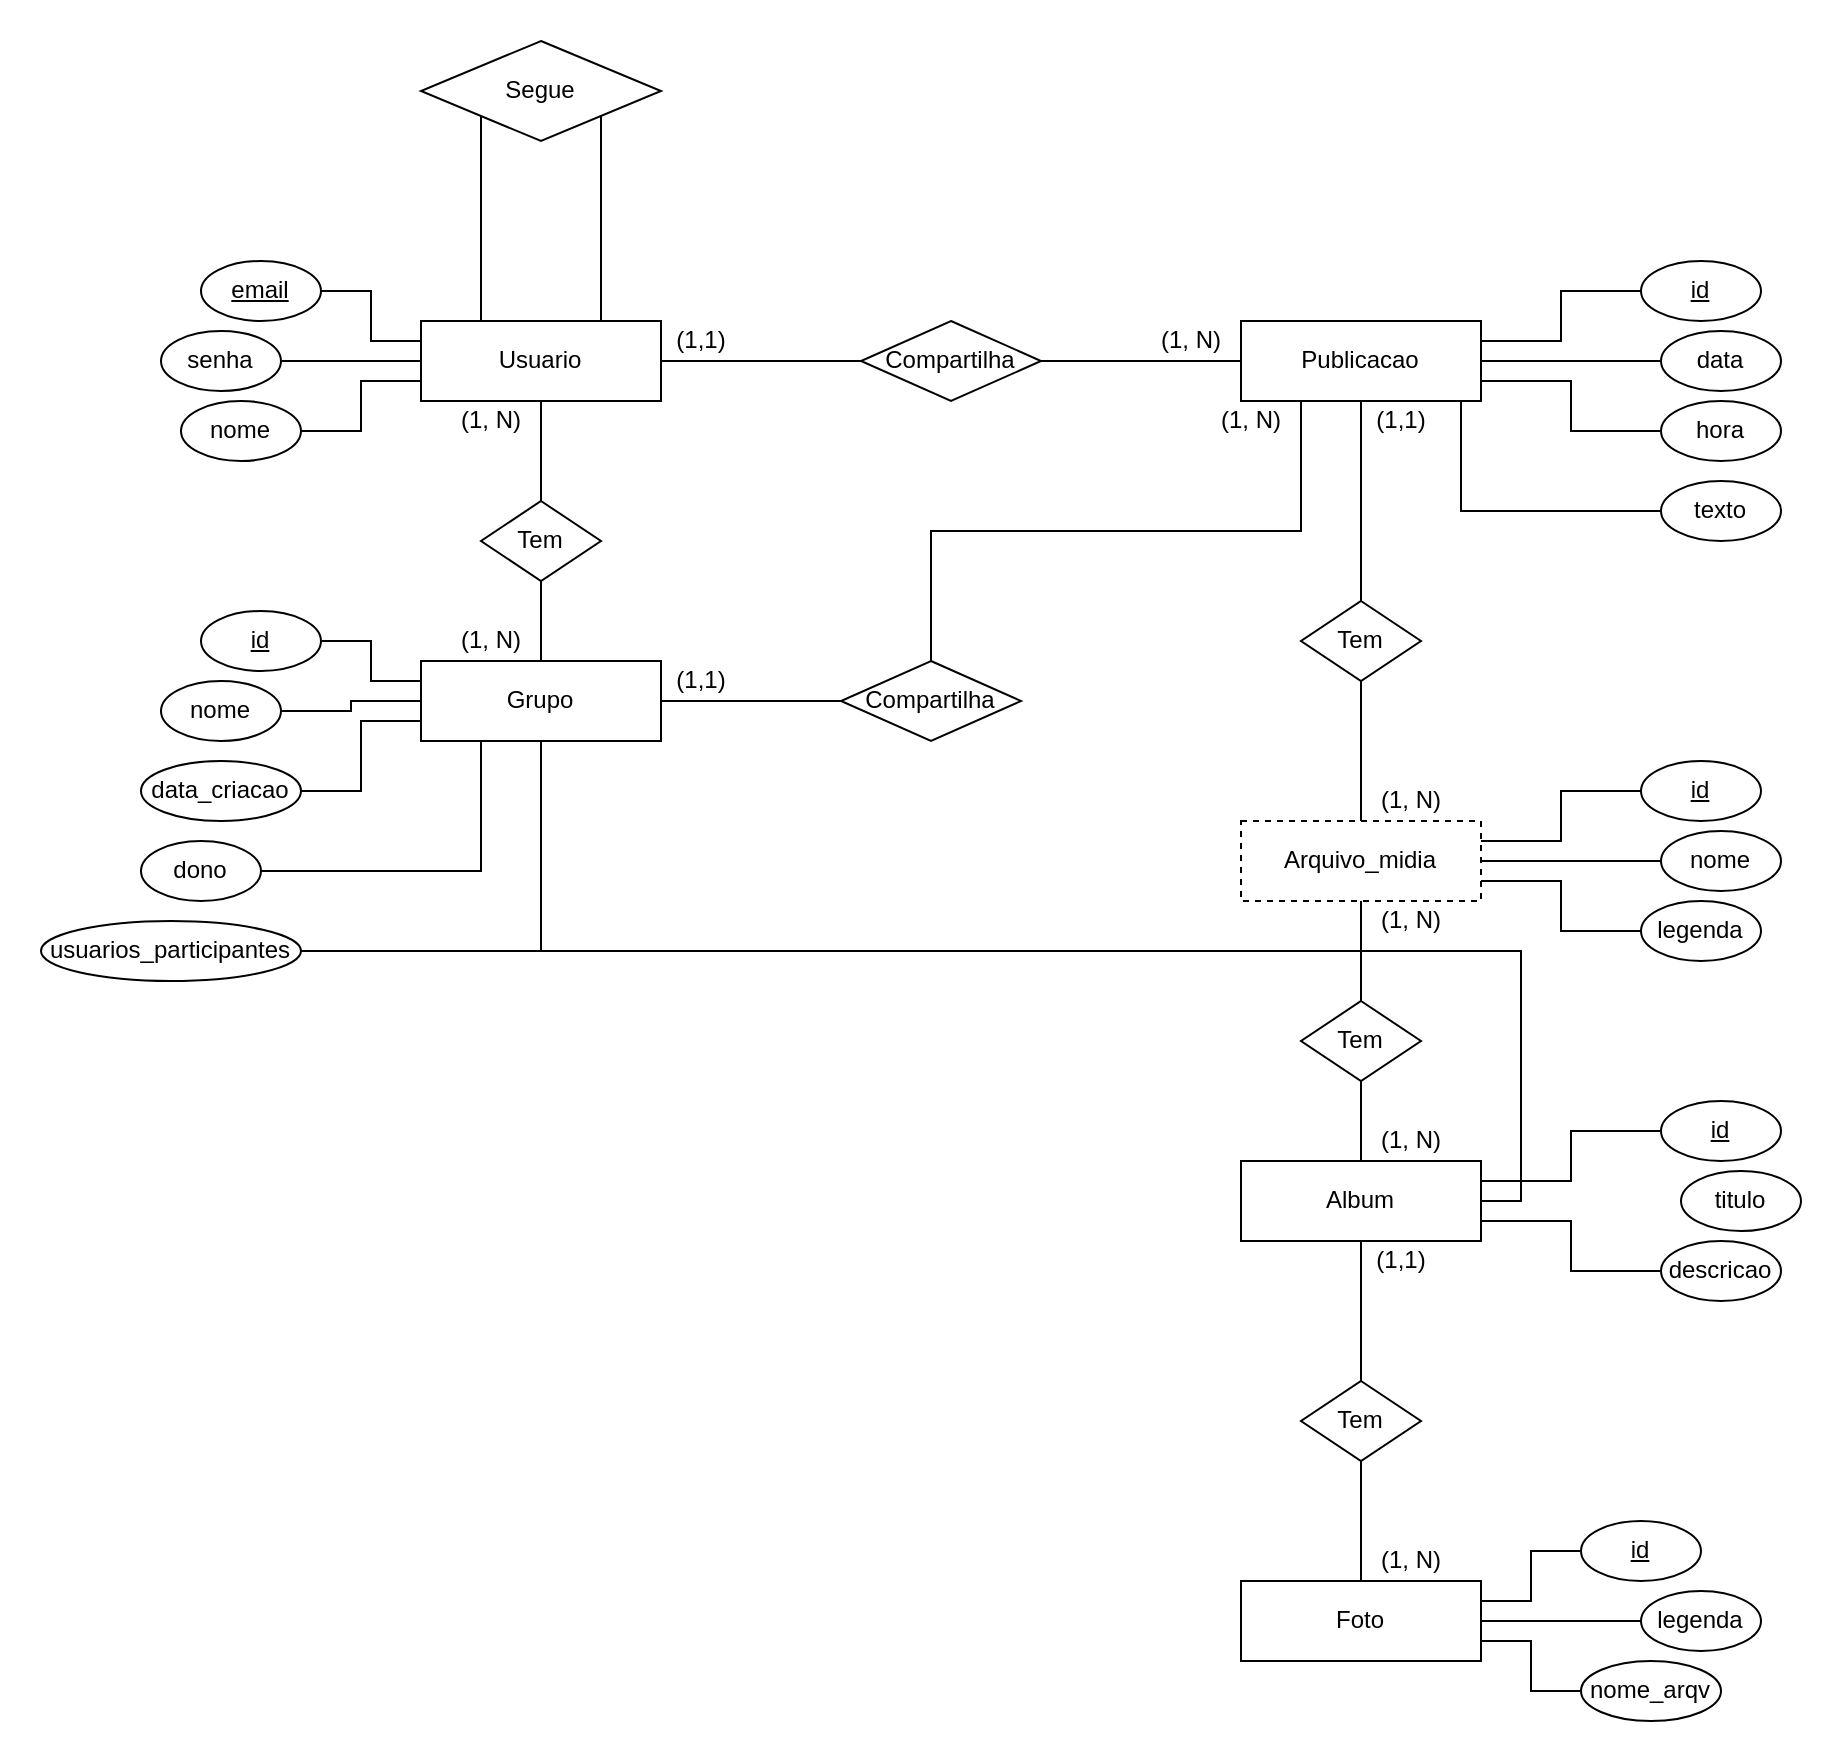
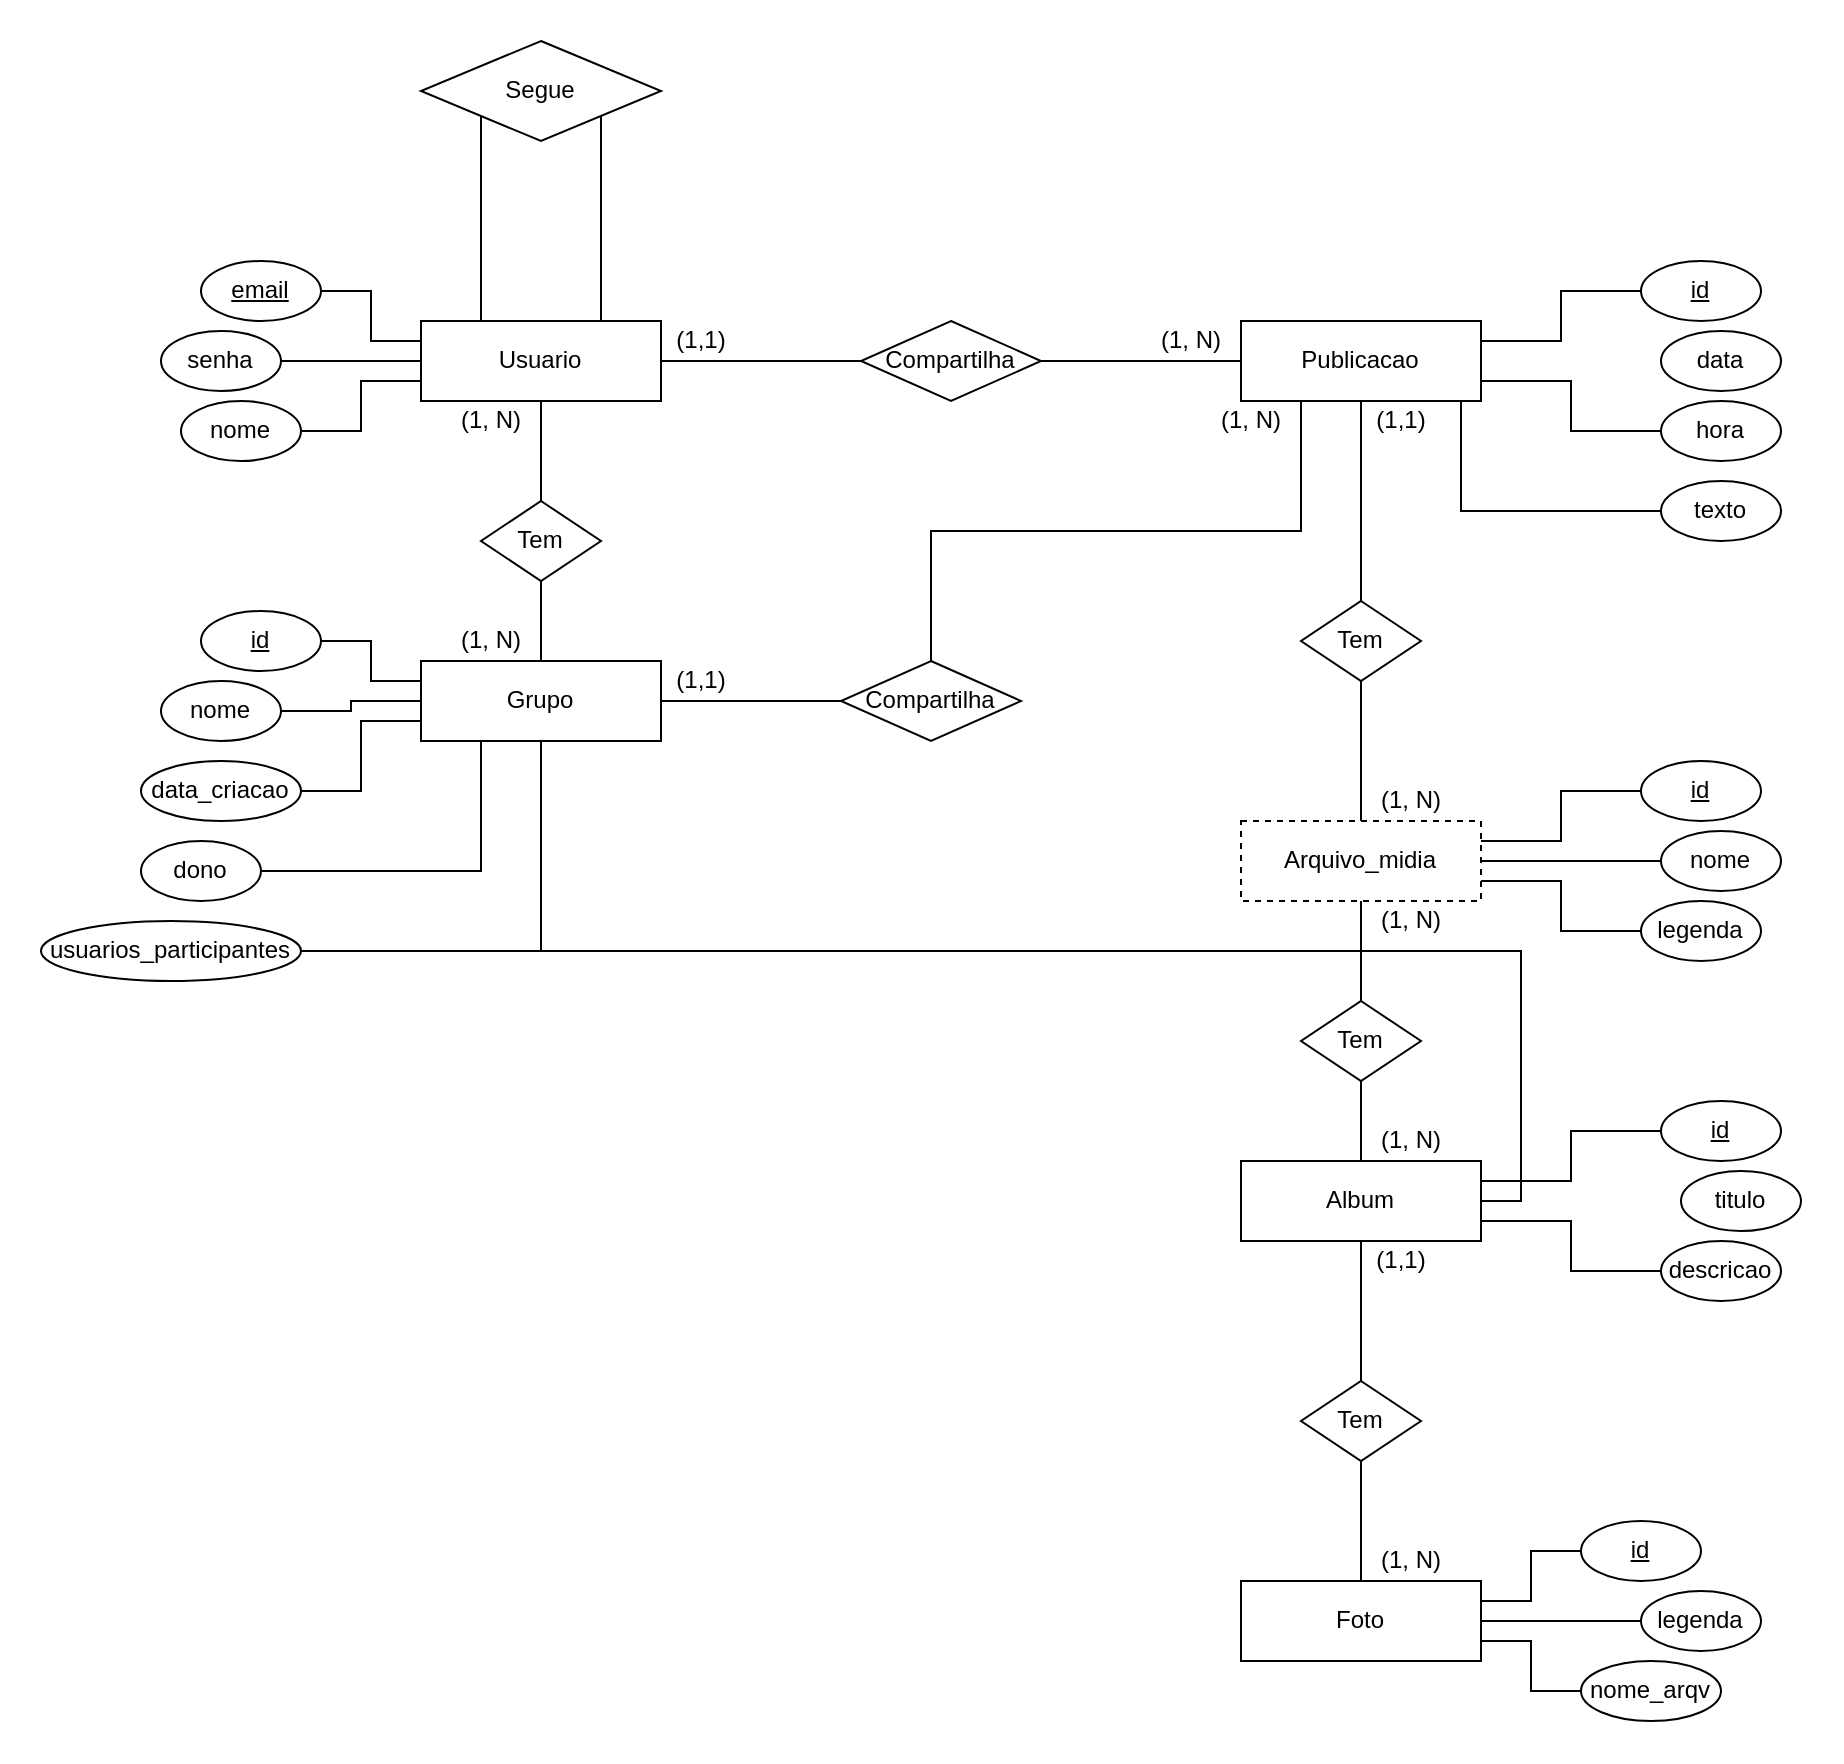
- <mxCell id="3" style="edgeStyle=orthogonalEdgeStyle;rounded=0;orthogonalLoop=1;jettySize=auto;html=1;exitX=1;exitY=0.5;exitDx=0;exitDy=0;entryX=0;entryY=0.5;entryDx=0;entryDy=0;endArrow=none;endFill=0;" edge="1" parent="1" source="7" target="9"><mxGeometry relative="1" as="geometry" /></mxCell>
